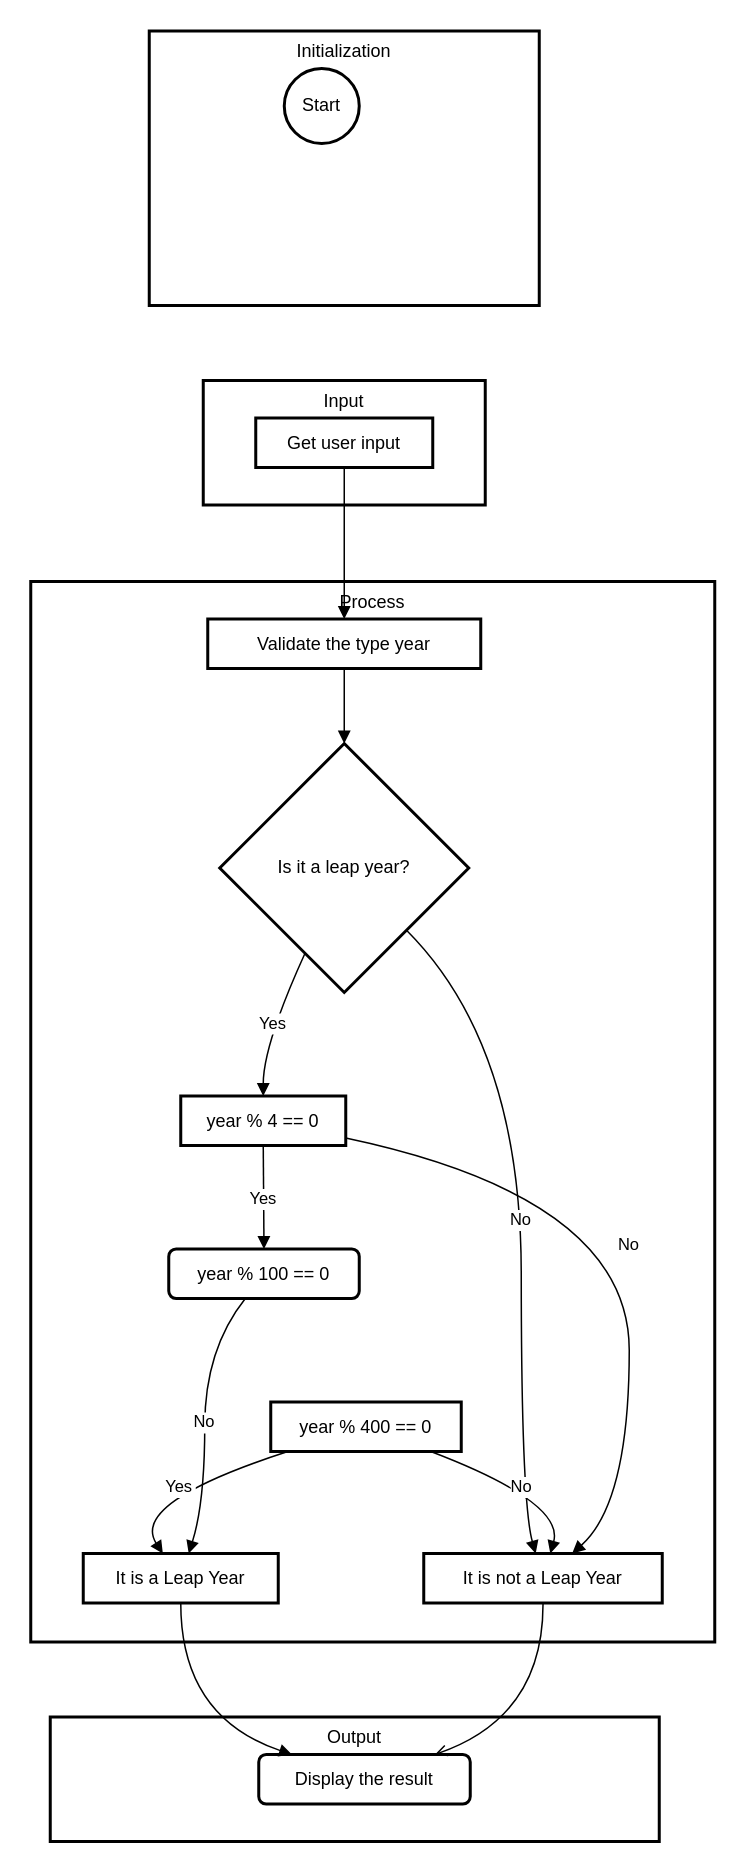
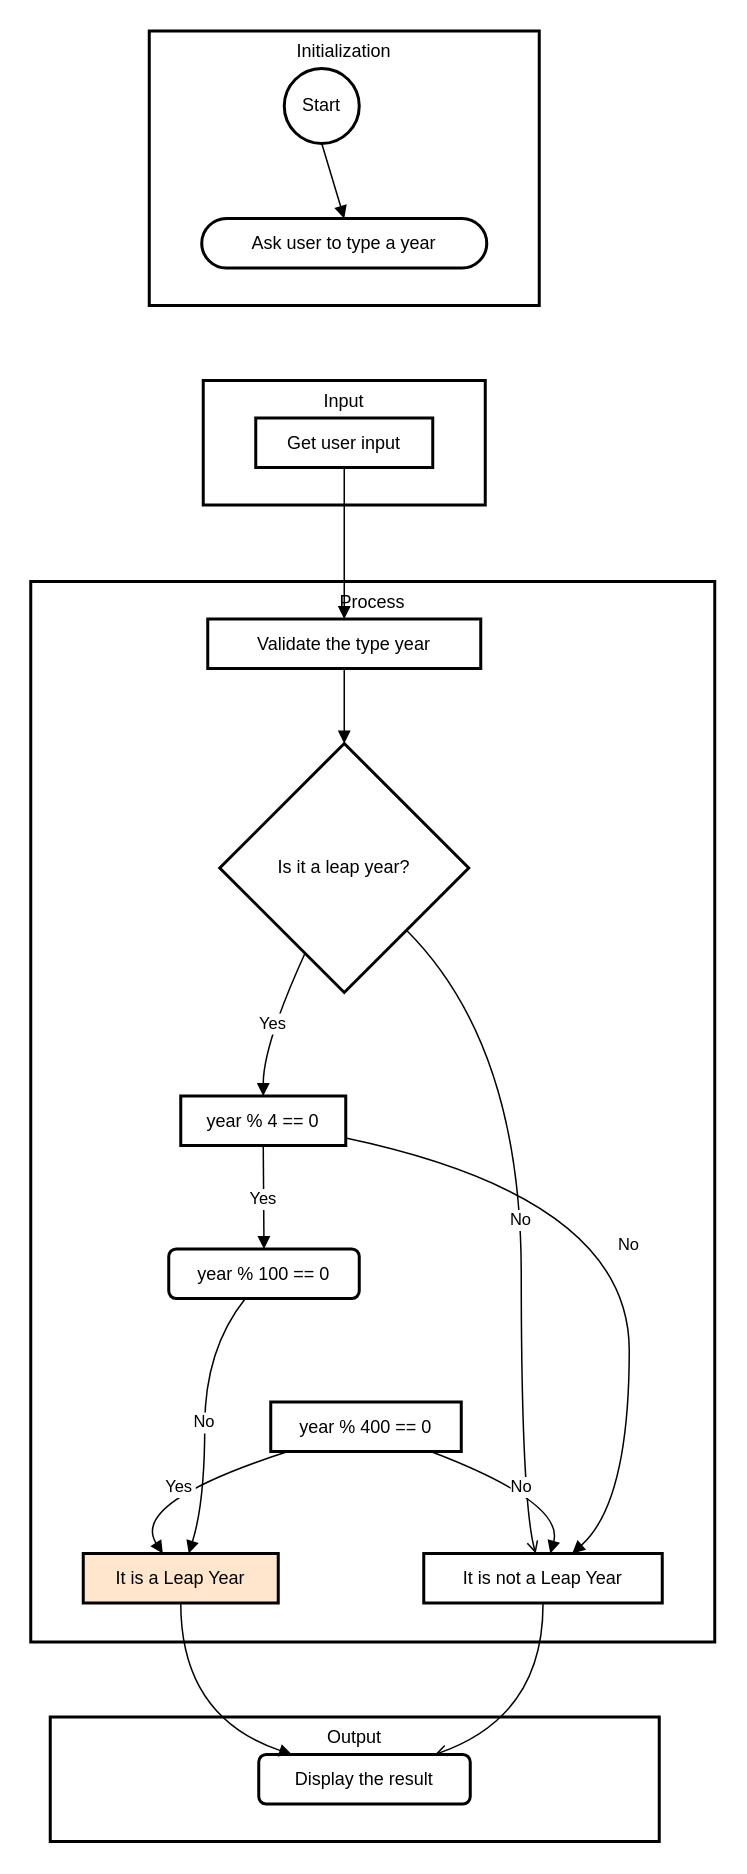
+ <mxCell id="17" value="" style="curved=1;startArrow=none;endArrow=block;exitX=0.5;exitY=1;entryX=0.5;entryY=0;" edge="1" parent="1" source="15" target="16"><mxGeometry relative="1" as="geometry"><Array as="points" /></mxGeometry></mxCell>
+ <mxCell id="16" value="Ask user to type a year" style="rounded=1;whiteSpace=wrap;arcSize=50;strokeWidth=2;" vertex="1" parent="1"><mxGeometry x="134" y="145" width="190" height="33" as="geometry" /></mxCell>
- <mxCell id="20" value="No" style="curved=1;startArrow=none;endArrow=block;exitX=1;exitY=1;entryX=0.47;entryY=0.01;" edge="1" parent="1" source="5" target="11"><mxGeometry relative="1" as="geometry"><Array as="points"><mxPoint x="347" y="696" /><mxPoint x="347" y="1001" /></Array></mxGeometry></mxCell>
+ <mxCell id="20" value="No" style="curved=1;startArrow=none;endArrow=open;exitX=1;exitY=1;entryX=0.47;entryY=0.01;" edge="1" parent="1" source="5" target="11"><mxGeometry relative="1" as="geometry"><Array as="points"><mxPoint x="347" y="696" /><mxPoint x="347" y="1001" /></Array></mxGeometry></mxCell>
- <mxCell id="10" value="It is a Leap Year" style="whiteSpace=wrap;strokeWidth=2;" vertex="1" parent="1"><mxGeometry x="55" y="1035" width="130" height="33" as="geometry" /></mxCell>
+ <mxCell id="10" value="It is a Leap Year" style="whiteSpace=wrap;strokeWidth=2;fillColor=#ffe6cc;" vertex="1" parent="1"><mxGeometry x="55" y="1035" width="130" height="33" as="geometry" /></mxCell>
